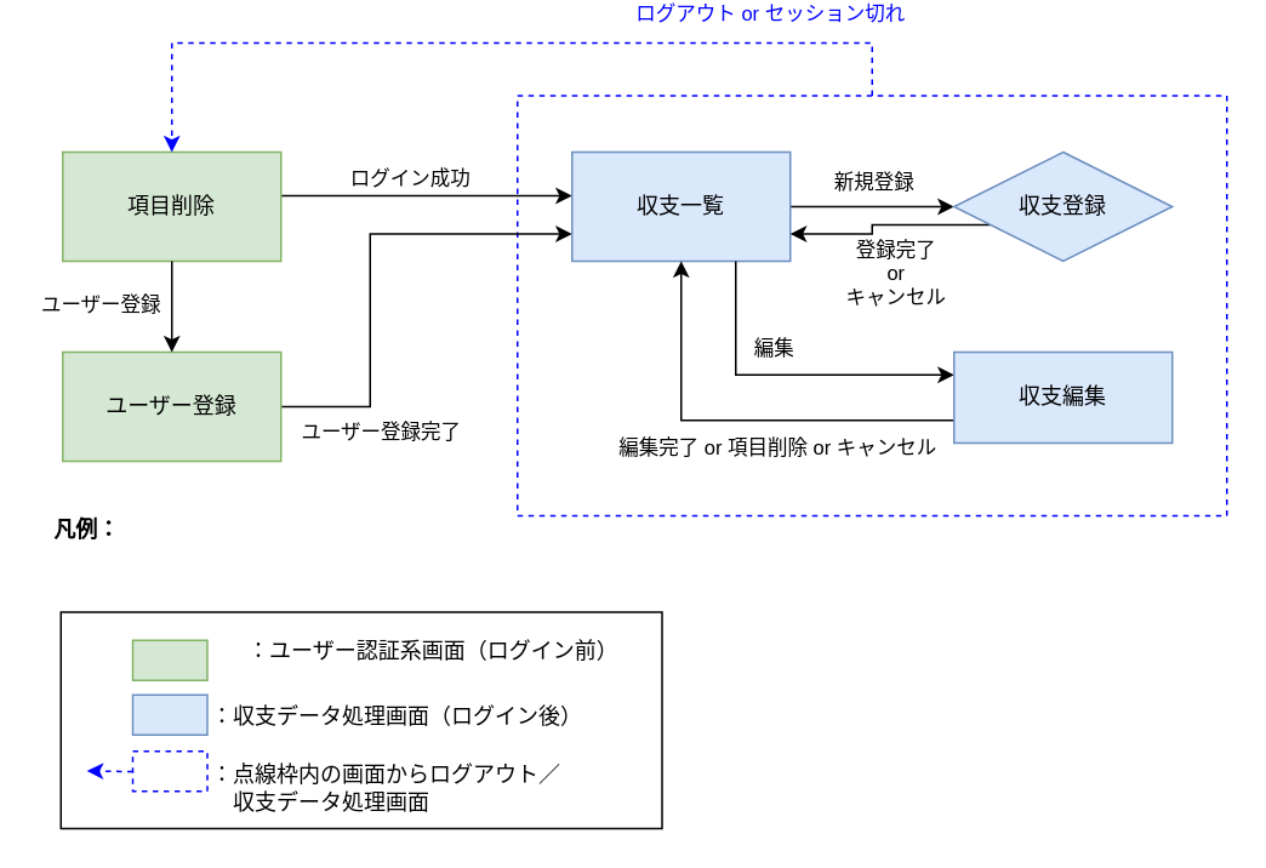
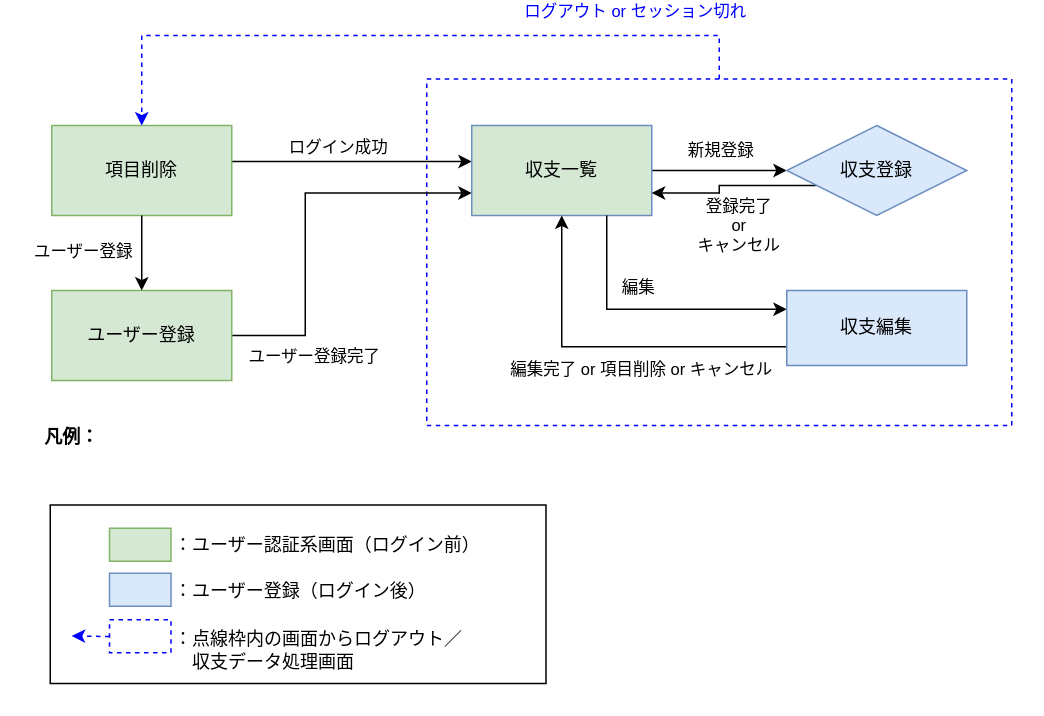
- <mxCell id="14" value="収支一覧" style="rounded=0;whiteSpace=wrap;html=1;fillColor=#dae8fc;strokeColor=#6c8ebf;" parent="1" vertex="1"><mxGeometry x="314" y="80" width="120" height="60" as="geometry" /></mxCell>
+ <mxCell id="14" value="収支一覧" style="rounded=0;whiteSpace=wrap;html=1;fillColor=#d5e8d4;strokeColor=#6c8ebf;" parent="1" vertex="1"><mxGeometry x="314" y="80" width="120" height="60" as="geometry" /></mxCell>
- <mxCell id="26" value="：ユーザー認証系画面（ログイン前）" style="text;html=1;align=left;verticalAlign=middle;resizable=0;points=[];autosize=1;strokeColor=none;fillColor=none;" vertex="1" parent="1"><mxGeometry x="133.5" y="341.5" width="222" height="26" as="geometry" /></mxCell>
+ <mxCell id="26" value="：ユーザー認証系画面（ログイン前）" style="text;html=1;align=left;verticalAlign=middle;resizable=0;points=[];autosize=1;strokeColor=none;fillColor=none;" vertex="1" parent="1"><mxGeometry x="113.5" y="346.5" width="222" height="26" as="geometry" /></mxCell>
- <mxCell id="28" value="：収支データ処理画面（ログイン後）" style="text;html=1;align=left;verticalAlign=middle;resizable=0;points=[];autosize=1;strokeColor=none;fillColor=none;" vertex="1" parent="1"><mxGeometry x="113.5" y="377.5" width="222" height="26" as="geometry" /></mxCell>
+ <mxCell id="28" value="：ユーザー登録（ログイン後）" style="text;html=1;align=left;verticalAlign=middle;resizable=0;points=[];autosize=1;strokeColor=none;fillColor=none;" vertex="1" parent="1"><mxGeometry x="113.5" y="377.5" width="222" height="26" as="geometry" /></mxCell>
